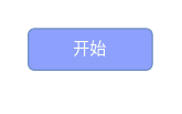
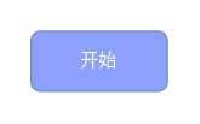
- <mxCell id="2" value="开始" style="rounded=1;whiteSpace=wrap;html=1;fillColor=#8DA0FC;strokeColor=#6c8ebf;fontColor=#FCFFF7;" vertex="1" parent="1"><mxGeometry x="20" y="20" width="90" height="30" as="geometry" /></mxCell>
+ <mxCell id="2" value="开始" style="rounded=1;whiteSpace=wrap;html=1;fillColor=#8DA0FC;strokeColor=#6c8ebf;fontColor=#FCFFF7;" vertex="1" parent="1"><mxGeometry x="20" y="20" width="90" height="40" as="geometry" /></mxCell>
